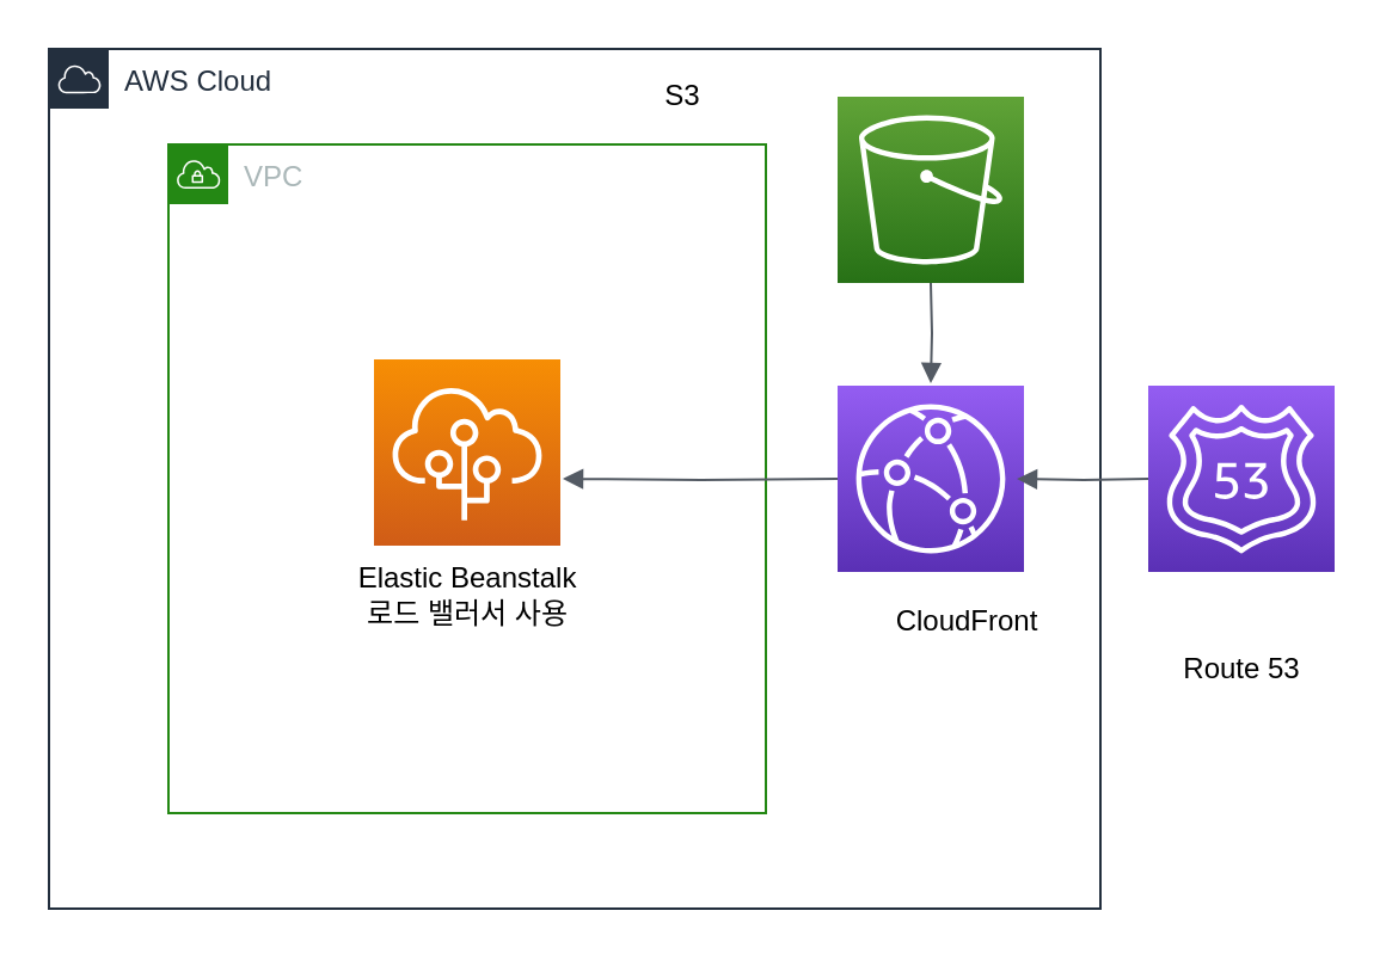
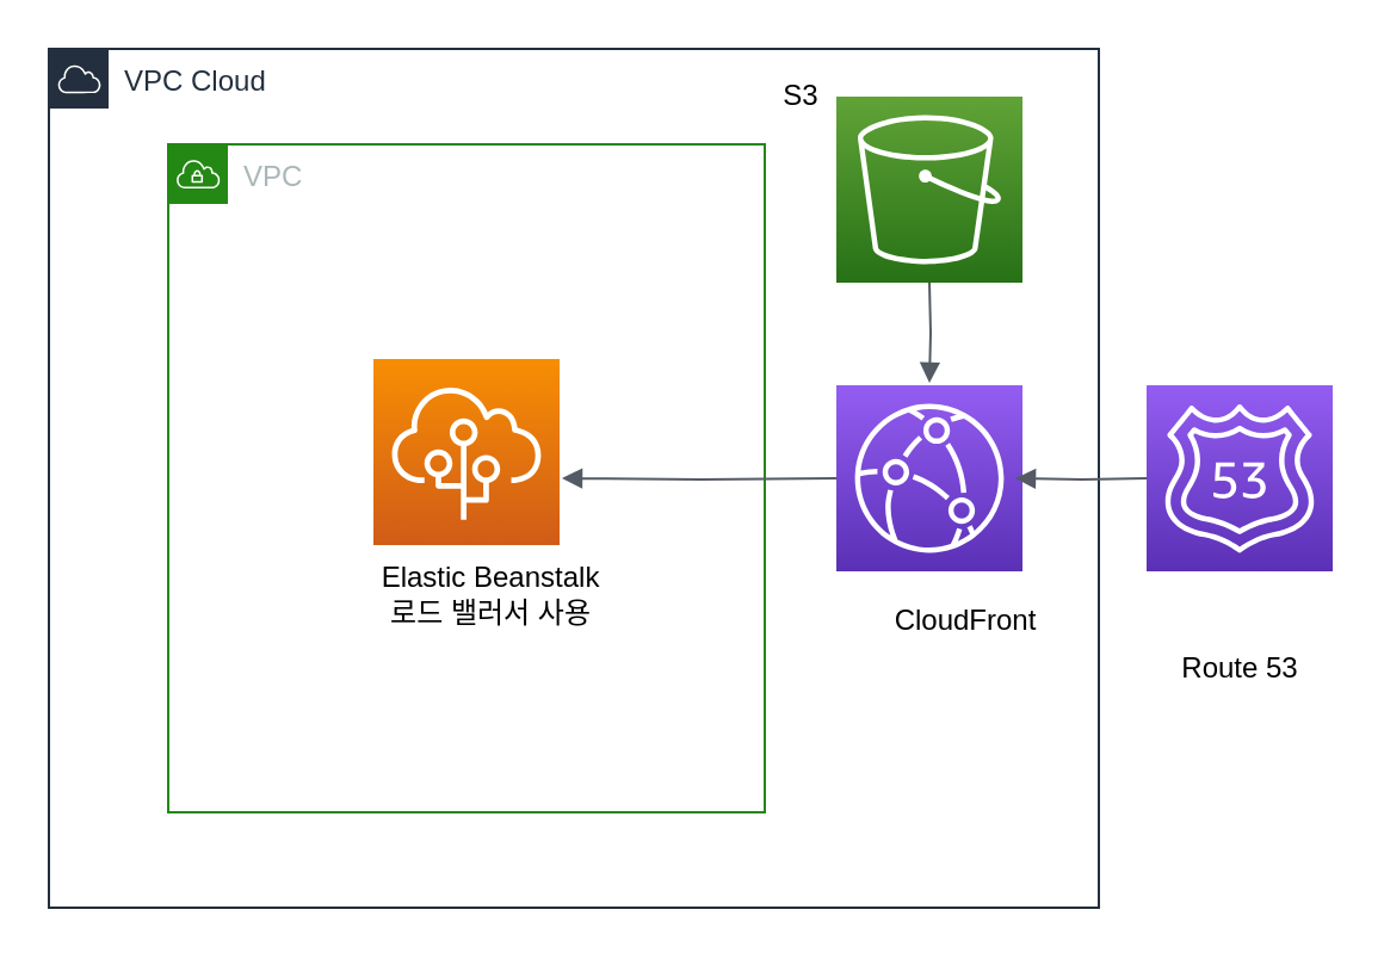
- <mxCell id="2" value="AWS Cloud" style="points=[[0,0],[0.25,0],[0.5,0],[0.75,0],[1,0],[1,0.25],[1,0.5],[1,0.75],[1,1],[0.75,1],[0.5,1],[0.25,1],[0,1],[0,0.75],[0,0.5],[0,0.25]];outlineConnect=0;gradientColor=none;html=1;whiteSpace=wrap;fontSize=12;fontStyle=0;shape=mxgraph.aws4.group;grIcon=mxgraph.aws4.group_aws_cloud;strokeColor=#232F3E;fillColor=none;verticalAlign=top;align=left;spacingLeft=30;fontColor=#232F3E;dashed=0;" vertex="1" parent="1"><mxGeometry x="20" y="20" width="440" height="360" as="geometry" /></mxCell>
+ <mxCell id="2" value="VPC Cloud" style="points=[[0,0],[0.25,0],[0.5,0],[0.75,0],[1,0],[1,0.25],[1,0.5],[1,0.75],[1,1],[0.75,1],[0.5,1],[0.25,1],[0,1],[0,0.75],[0,0.5],[0,0.25]];outlineConnect=0;gradientColor=none;html=1;whiteSpace=wrap;fontSize=12;fontStyle=0;shape=mxgraph.aws4.group;grIcon=mxgraph.aws4.group_aws_cloud;strokeColor=#232F3E;fillColor=none;verticalAlign=top;align=left;spacingLeft=30;fontColor=#232F3E;dashed=0;" vertex="1" parent="1"><mxGeometry x="20" y="20" width="440" height="360" as="geometry" /></mxCell>
- <mxCell id="11" value="S3" style="text;html=1;align=center;verticalAlign=middle;resizable=0;points=[];autosize=1;" vertex="1" parent="1"><mxGeometry x="270" y="30" width="30" height="20" as="geometry" /></mxCell>
+ <mxCell id="11" value="S3" style="text;html=1;align=center;verticalAlign=middle;resizable=0;points=[];autosize=1;" vertex="1" parent="1"><mxGeometry x="320" y="30" width="30" height="20" as="geometry" /></mxCell>
- <mxCell id="5" value="Elastic Beanstalk&lt;br&gt;로드 밸러서 사용" style="text;html=1;align=center;verticalAlign=middle;resizable=0;points=[];autosize=1;" vertex="1" parent="1"><mxGeometry x="140" y="234" width="110" height="30" as="geometry" /></mxCell>
+ <mxCell id="5" value="Elastic Beanstalk&lt;br&gt;로드 밸러서 사용" style="text;html=1;align=center;verticalAlign=middle;resizable=0;points=[];autosize=1;" vertex="1" parent="1"><mxGeometry x="150" y="234" width="110" height="30" as="geometry" /></mxCell>
